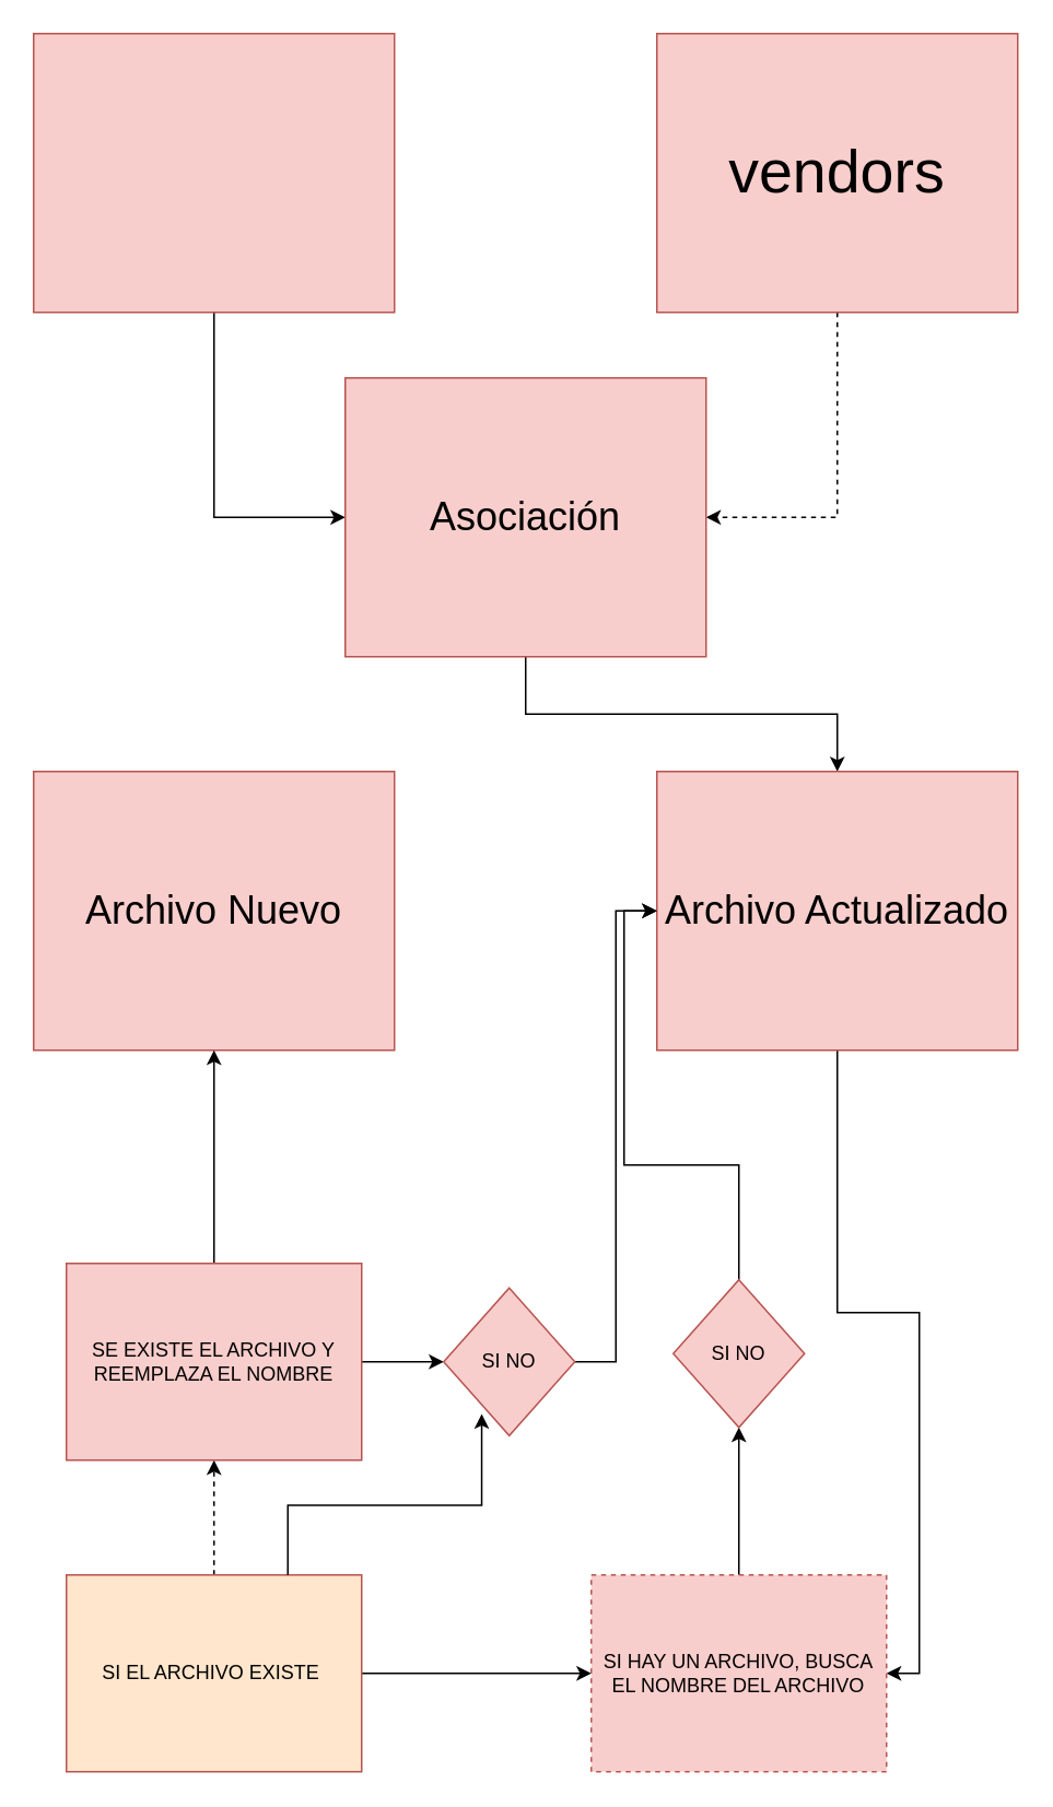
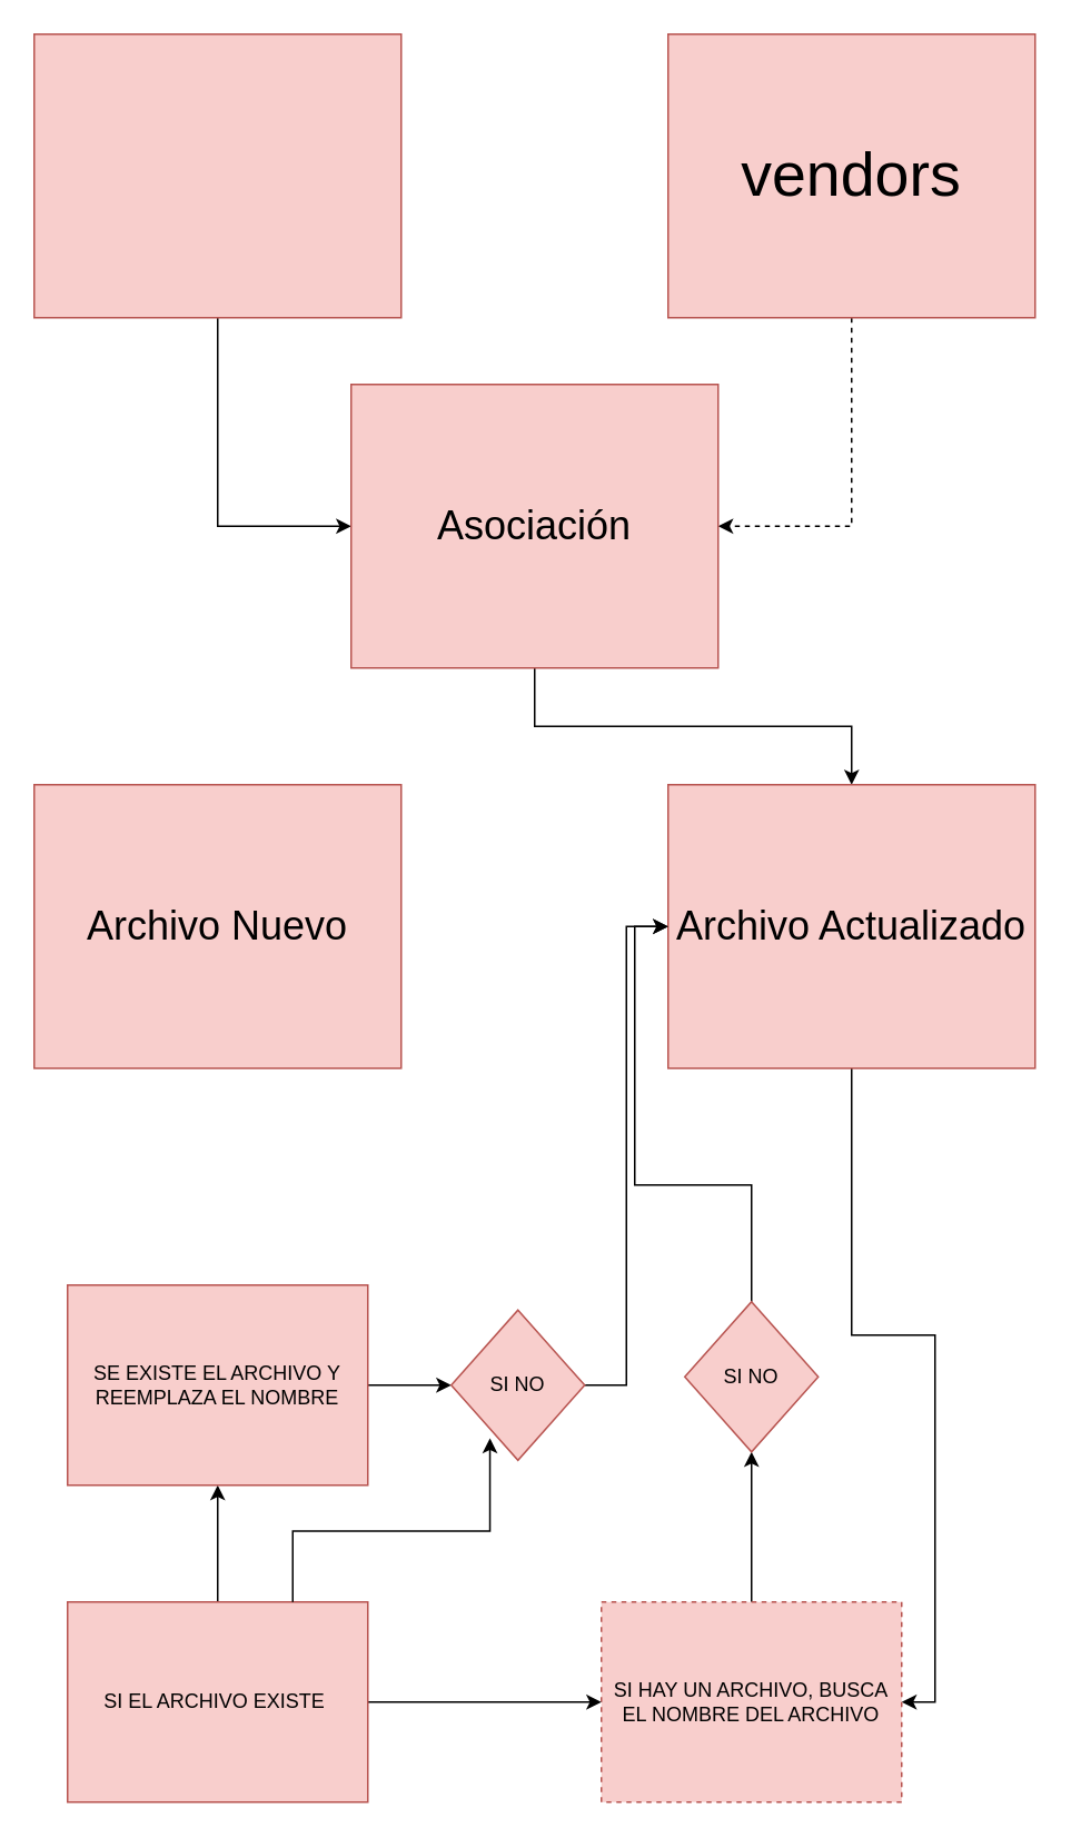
- <mxCell id="16" value="" style="edgeStyle=orthogonalEdgeStyle;rounded=0;orthogonalLoop=1;jettySize=auto;html=1;" edge="1" parent="1" source="18" target="8"><mxGeometry relative="1" as="geometry" /></mxCell>
- <mxCell id="13" value="" style="edgeStyle=orthogonalEdgeStyle;rounded=0;orthogonalLoop=1;jettySize=auto;html=1;dashed=1;" edge="1" parent="1" source="15" target="18"><mxGeometry relative="1" as="geometry" /></mxCell>
+ <mxCell id="13" value="" style="edgeStyle=orthogonalEdgeStyle;rounded=0;orthogonalLoop=1;jettySize=auto;html=1;" edge="1" parent="1" source="15" target="18"><mxGeometry relative="1" as="geometry" /></mxCell>
- <mxCell id="15" value="SI EL ARCHIVO EXISTE&amp;nbsp;" style="whiteSpace=wrap;html=1;fillColor=#ffe6cc;strokeColor=#b85450;" vertex="1" parent="1"><mxGeometry x="40" y="960" width="180" height="120" as="geometry" /></mxCell>
+ <mxCell id="15" value="SI EL ARCHIVO EXISTE&amp;nbsp;" style="whiteSpace=wrap;html=1;fillColor=#f8cecc;strokeColor=#b85450;" vertex="1" parent="1"><mxGeometry x="40" y="960" width="180" height="120" as="geometry" /></mxCell>
